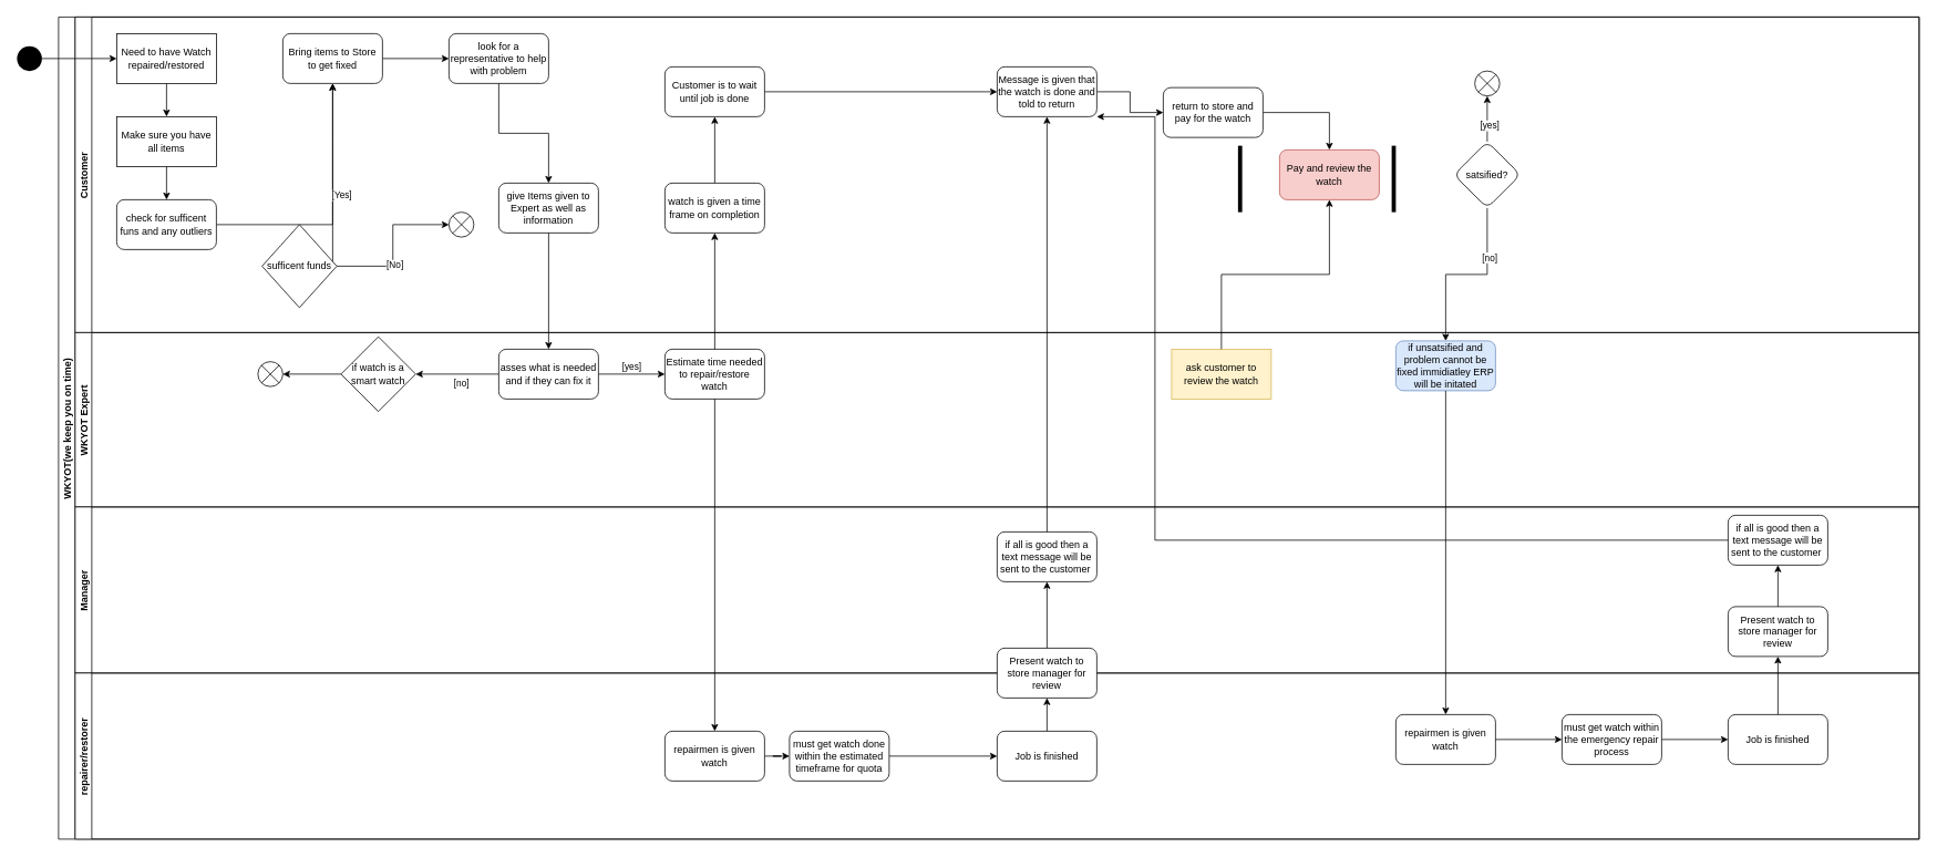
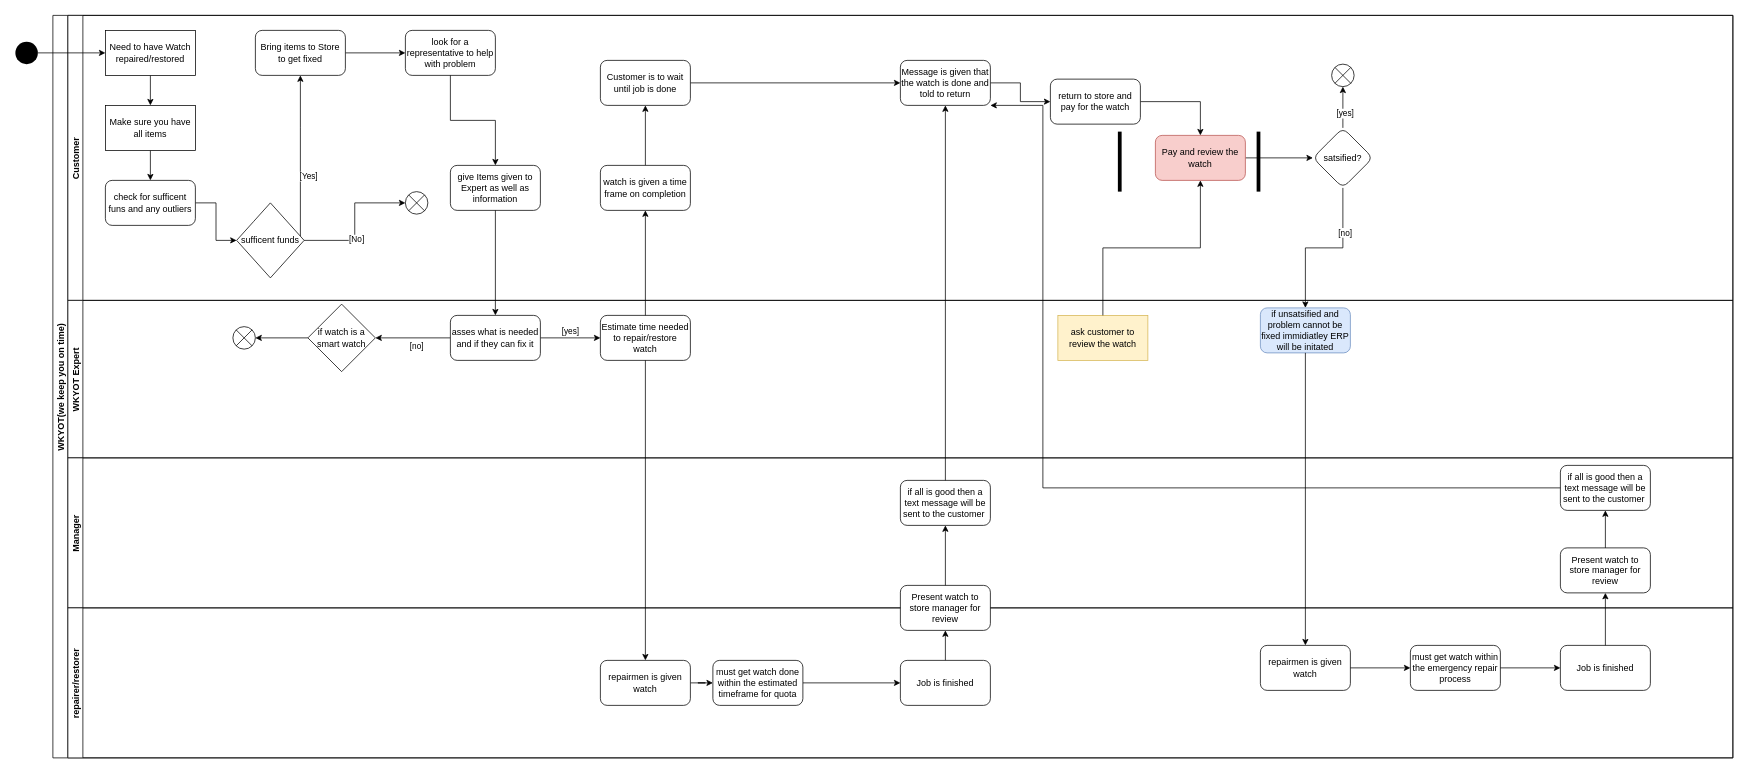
+ <mxCell id="29" value="" style="edgeStyle=orthogonalEdgeStyle;rounded=0;orthogonalLoop=1;jettySize=auto;html=1;" edge="1" parent="3" source="30" target="33"><mxGeometry relative="1" as="geometry" /></mxCell>
- <mxCell id="8" value="" style="edgeStyle=orthogonalEdgeStyle;rounded=0;orthogonalLoop=1;jettySize=auto;html=1;" edge="1" parent="3" source="9" target="16"><mxGeometry relative="1" as="geometry" /></mxCell>
+ <mxCell id="8" value="" style="edgeStyle=orthogonalEdgeStyle;rounded=0;orthogonalLoop=1;jettySize=auto;html=1;" edge="1" parent="3" source="9" target="14"><mxGeometry relative="1" as="geometry" /></mxCell>
